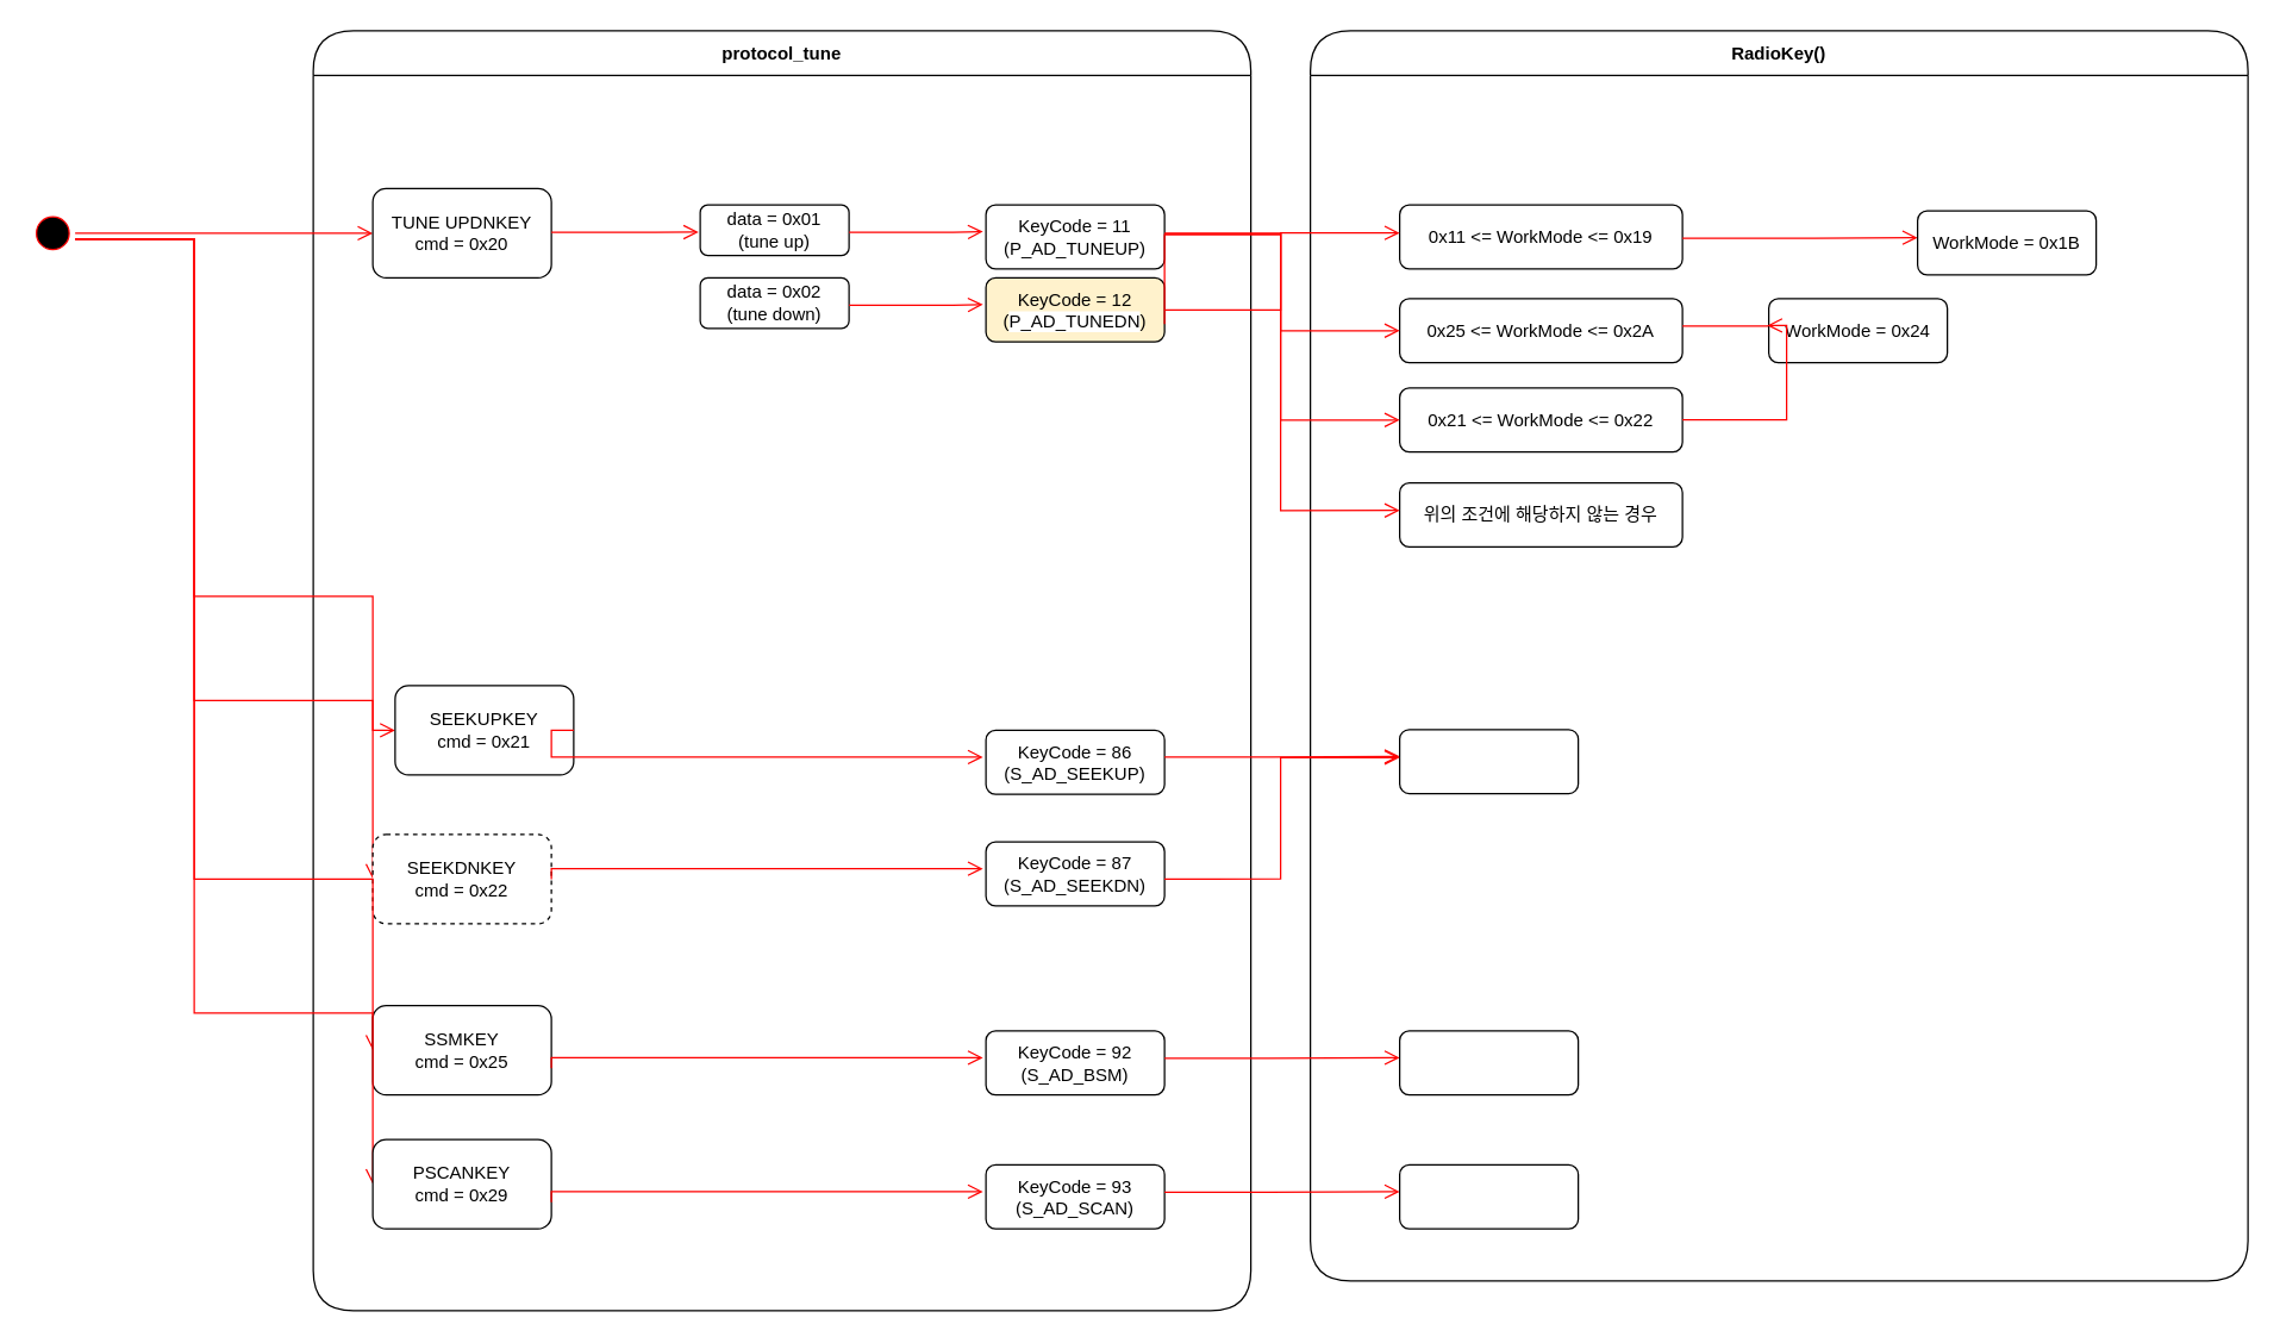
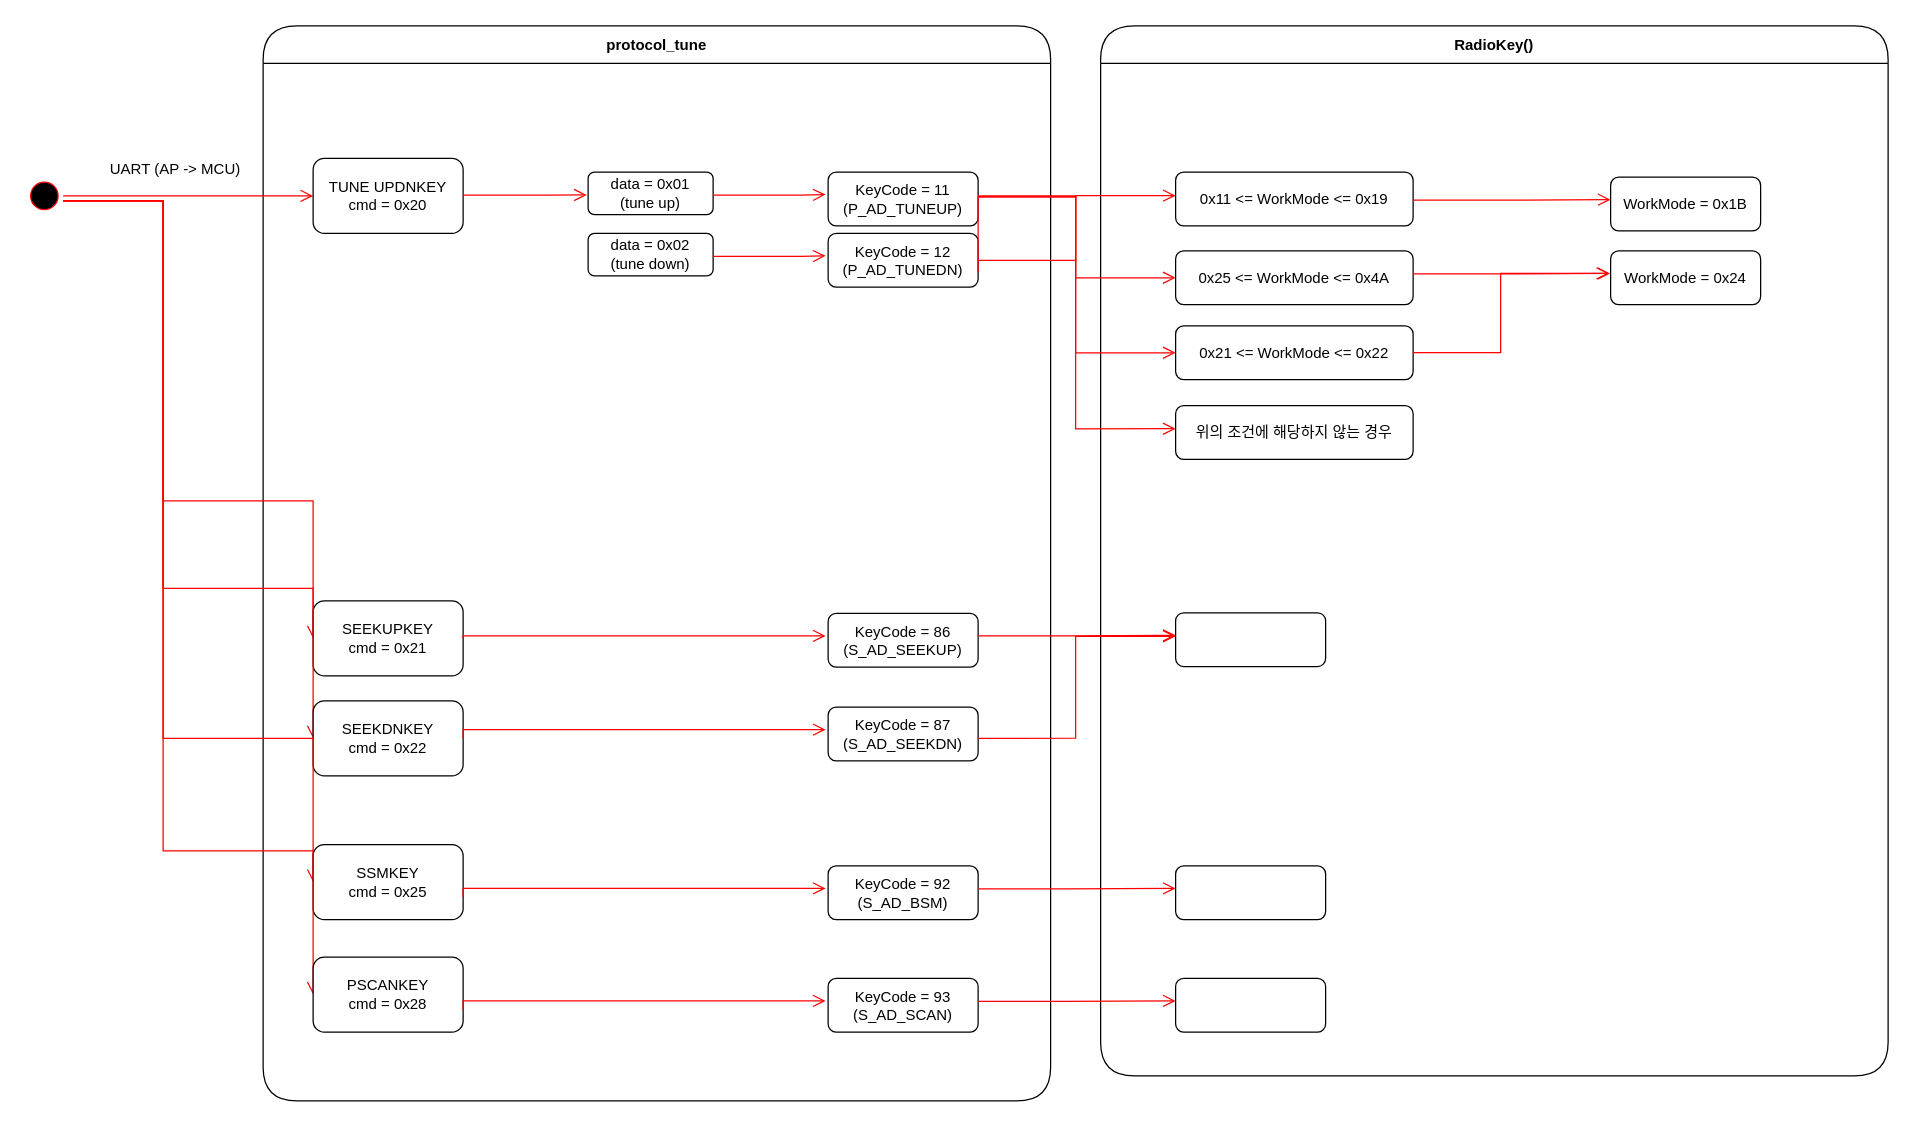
+ <mxCell id="5" value="UART (AP -&amp;gt; MCU)" style="text;html=1;strokeColor=none;fillColor=none;align=center;verticalAlign=middle;whiteSpace=wrap;rounded=0;" vertex="1" parent="1"><mxGeometry x="80" y="120" width="120" height="30" as="geometry" /></mxCell>
- <mxCell id="13" value="&lt;font style=&quot;font-size: 12px;&quot;&gt;KeyCode = 12&lt;br&gt;(&lt;span style=&quot;font-family: Arial; text-align: left; background-color: rgb(255, 255, 255);&quot;&gt;P_AD_TUNEDN&lt;/span&gt;)&lt;/font&gt;" style="rounded=1;whiteSpace=wrap;html=1;fillColor=#fff2cc;" vertex="1" parent="1"><mxGeometry x="662" y="186" width="120" height="43" as="geometry" /></mxCell>
+ <mxCell id="13" value="&lt;font style=&quot;font-size: 12px;&quot;&gt;KeyCode = 12&lt;br&gt;(&lt;span style=&quot;font-family: Arial; text-align: left; background-color: rgb(255, 255, 255);&quot;&gt;P_AD_TUNEDN&lt;/span&gt;)&lt;/font&gt;" style="rounded=1;whiteSpace=wrap;html=1;" vertex="1" parent="1"><mxGeometry x="662" y="186" width="120" height="43" as="geometry" /></mxCell>
- <mxCell id="40" value="0x25 &amp;lt;= WorkMode &amp;lt;= 0x2A" style="rounded=1;whiteSpace=wrap;html=1;" vertex="1" parent="1"><mxGeometry x="940" y="200" width="190" height="43" as="geometry" /></mxCell>
+ <mxCell id="40" value="0x25 &amp;lt;= WorkMode &amp;lt;= 0x4A" style="rounded=1;whiteSpace=wrap;html=1;" vertex="1" parent="1"><mxGeometry x="940" y="200" width="190" height="43" as="geometry" /></mxCell>
- <mxCell id="47" value="WorkMode = 0x24" style="rounded=1;whiteSpace=wrap;html=1;" vertex="1" parent="1"><mxGeometry x="1188" y="200" width="120" height="43" as="geometry" /></mxCell>
+ <mxCell id="47" value="WorkMode = 0x24" style="rounded=1;whiteSpace=wrap;html=1;" vertex="1" parent="1"><mxGeometry x="1288" y="200" width="120" height="43" as="geometry" /></mxCell>
- <mxCell id="17" value="&lt;span style=&quot;font-family: Arial; text-align: left; background-color: rgb(255, 255, 255);&quot;&gt;SEEKUPKEY&lt;/span&gt;&lt;br&gt;cmd = 0x21" style="rounded=1;whiteSpace=wrap;html=1;" vertex="1" parent="1"><mxGeometry x="265" y="460" width="120" height="60" as="geometry" /></mxCell>
+ <mxCell id="17" value="&lt;span style=&quot;font-family: Arial; text-align: left; background-color: rgb(255, 255, 255);&quot;&gt;SEEKUPKEY&lt;/span&gt;&lt;br&gt;cmd = 0x21" style="rounded=1;whiteSpace=wrap;html=1;" vertex="1" parent="1"><mxGeometry x="250" y="480" width="120" height="60" as="geometry" /></mxCell>
- <mxCell id="19" value="&lt;span style=&quot;font-family: Arial; text-align: left; background-color: rgb(255, 255, 255);&quot;&gt;SEEKDNKEY&lt;/span&gt;&lt;br&gt;cmd = 0x22" style="rounded=1;whiteSpace=wrap;html=1;dashed=1;" vertex="1" parent="1"><mxGeometry x="250" y="560" width="120" height="60" as="geometry" /></mxCell>
+ <mxCell id="19" value="&lt;span style=&quot;font-family: Arial; text-align: left; background-color: rgb(255, 255, 255);&quot;&gt;SEEKDNKEY&lt;/span&gt;&lt;br&gt;cmd = 0x22" style="rounded=1;whiteSpace=wrap;html=1;" vertex="1" parent="1"><mxGeometry x="250" y="560" width="120" height="60" as="geometry" /></mxCell>
- <mxCell id="35" value="&lt;span style=&quot;font-family: Arial; text-align: left; background-color: rgb(255, 255, 255);&quot;&gt;PSCANKEY&lt;/span&gt;&lt;br&gt;cmd = 0x29" style="rounded=1;whiteSpace=wrap;html=1;" vertex="1" parent="1"><mxGeometry x="250" y="765" width="120" height="60" as="geometry" /></mxCell>
+ <mxCell id="35" value="&lt;span style=&quot;font-family: Arial; text-align: left; background-color: rgb(255, 255, 255);&quot;&gt;PSCANKEY&lt;/span&gt;&lt;br&gt;cmd = 0x28" style="rounded=1;whiteSpace=wrap;html=1;" vertex="1" parent="1"><mxGeometry x="250" y="765" width="120" height="60" as="geometry" /></mxCell>
